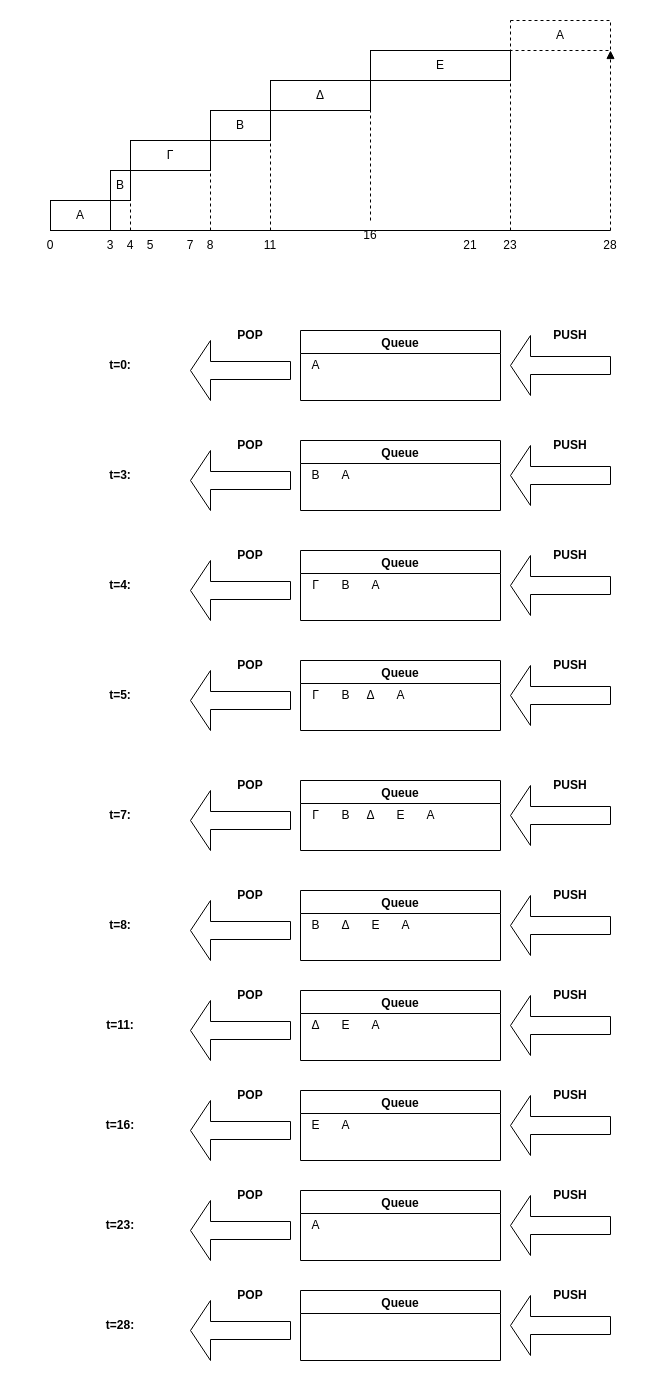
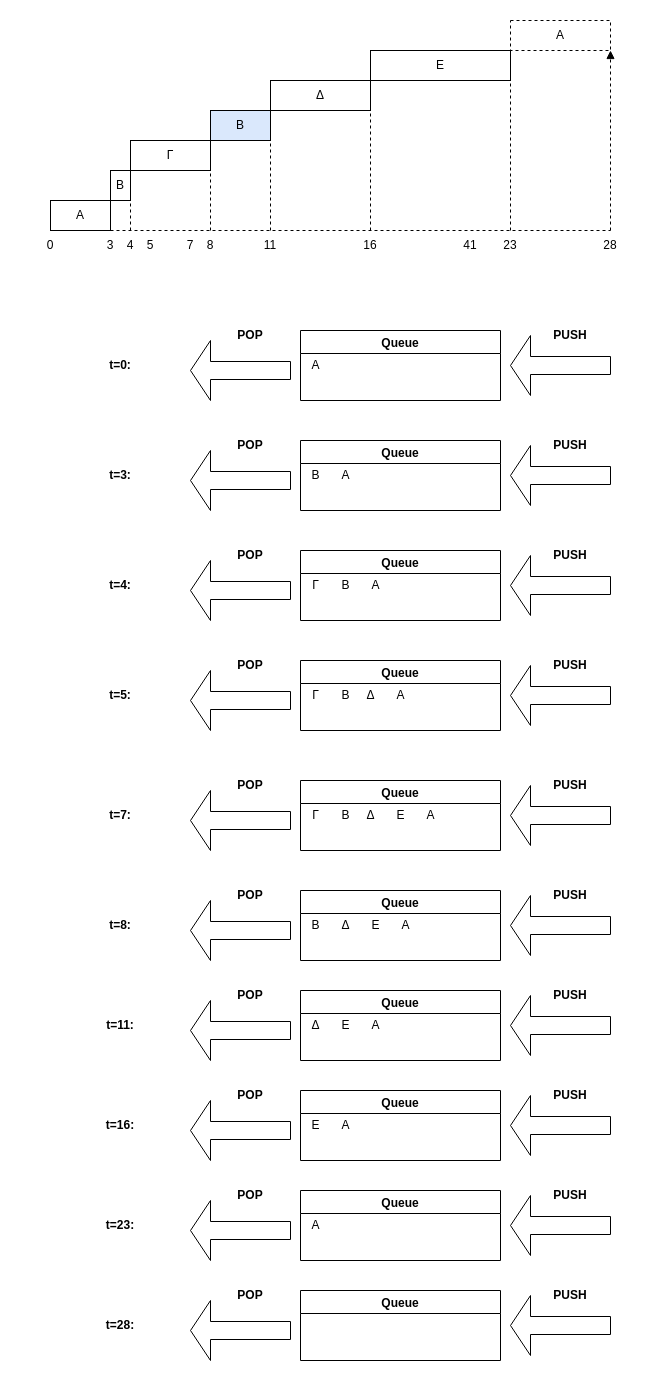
- <mxCell id="21" value="Β" style="rounded=0;whiteSpace=wrap;html=1;" vertex="1" parent="1"><mxGeometry x="210" y="110" width="60" height="30" as="geometry" /></mxCell>
+ <mxCell id="21" value="Β" style="rounded=0;whiteSpace=wrap;html=1;fillColor=#dae8fc;" vertex="1" parent="1"><mxGeometry x="210" y="110" width="60" height="30" as="geometry" /></mxCell>
- <mxCell id="2" value="" style="endArrow=none;html=1;rounded=0;entryX=0.5;entryY=0;entryDx=0;entryDy=0;exitX=0.5;exitY=0;exitDx=0;exitDy=0;" parent="1" source="3" target="11" edge="1"><mxGeometry width="50" height="50" relative="1" as="geometry"><mxPoint y="230" as="sourcePoint" x="10" /><mxPoint x="780" y="230" as="targetPoint" /></mxGeometry></mxCell>
+ <mxCell id="2" value="" style="endArrow=none;html=1;rounded=0;entryX=0.5;entryY=0;entryDx=0;entryDy=0;exitX=0.5;exitY=0;exitDx=0;exitDy=0;dashed=1;" parent="1" source="3" target="11" edge="1"><mxGeometry width="50" height="50" relative="1" as="geometry"><mxPoint y="230" as="sourcePoint" x="10" /><mxPoint x="780" y="230" as="targetPoint" /></mxGeometry></mxCell>
- <mxCell id="9" value="16" style="text;html=1;strokeColor=none;fillColor=none;align=center;verticalAlign=middle;whiteSpace=wrap;rounded=0;" parent="1" vertex="1"><mxGeometry x="340" y="220" width="60" height="30" as="geometry" /></mxCell>
+ <mxCell id="9" value="16" style="text;html=1;strokeColor=none;fillColor=none;align=center;verticalAlign=middle;whiteSpace=wrap;rounded=0;" parent="1" vertex="1"><mxGeometry x="340" y="230" width="60" height="30" as="geometry" /></mxCell>
- <mxCell id="10" value="21" style="text;html=1;strokeColor=none;fillColor=none;align=center;verticalAlign=middle;whiteSpace=wrap;rounded=0;" parent="1" vertex="1"><mxGeometry x="440" y="230" width="60" height="30" as="geometry" /></mxCell>
+ <mxCell id="10" value="41" style="text;html=1;strokeColor=none;fillColor=none;align=center;verticalAlign=middle;whiteSpace=wrap;rounded=0;" parent="1" vertex="1"><mxGeometry x="440" y="230" width="60" height="30" as="geometry" /></mxCell>
